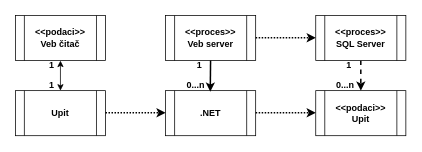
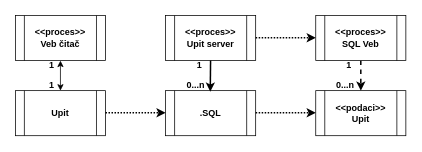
- <mxCell id="2" value="&amp;lt;&amp;lt;podaci&amp;gt;&amp;gt;&lt;div&gt;Veb&amp;nbsp;čitač &lt;/div&gt;" style="shape=process;whiteSpace=wrap;html=1;backgroundOutline=1;fontStyle=1" vertex="1" parent="1"><mxGeometry x="20" y="20" width="120" height="60" as="geometry" /></mxCell>
+ <mxCell id="2" value="&amp;lt;&amp;lt;proces&amp;gt;&amp;gt;&lt;div&gt;Veb&amp;nbsp;čitač &lt;/div&gt;" style="shape=process;whiteSpace=wrap;html=1;backgroundOutline=1;fontStyle=1" vertex="1" parent="1"><mxGeometry x="20" y="20" width="120" height="60" as="geometry" /></mxCell>
- <mxCell id="4" value="&amp;lt;&amp;lt;proces&amp;gt;&amp;gt;&lt;div&gt;Veb server&lt;/div&gt;" style="shape=process;whiteSpace=wrap;html=1;backgroundOutline=1;fontStyle=1" vertex="1" parent="1"><mxGeometry x="220" y="20" width="120" height="60" as="geometry" /></mxCell>
+ <mxCell id="4" value="&amp;lt;&amp;lt;proces&amp;gt;&amp;gt;&lt;div&gt;Upit server&lt;/div&gt;" style="shape=process;whiteSpace=wrap;html=1;backgroundOutline=1;fontStyle=1" vertex="1" parent="1"><mxGeometry x="220" y="20" width="120" height="60" as="geometry" /></mxCell>
- <mxCell id="7" value="&amp;lt;&amp;lt;proces&amp;gt;&amp;gt;&lt;div&gt;SQL Server&lt;/div&gt;" style="shape=process;whiteSpace=wrap;html=1;backgroundOutline=1;fontStyle=1" vertex="1" parent="1"><mxGeometry x="420" y="20" width="120" height="60" as="geometry" /></mxCell>
+ <mxCell id="7" value="&amp;lt;&amp;lt;proces&amp;gt;&amp;gt;&lt;div&gt;SQL Veb&lt;/div&gt;" style="shape=process;whiteSpace=wrap;html=1;backgroundOutline=1;fontStyle=1" vertex="1" parent="1"><mxGeometry x="420" y="20" width="120" height="60" as="geometry" /></mxCell>
- <mxCell id="5" value=".NET" style="shape=process;whiteSpace=wrap;html=1;backgroundOutline=1;fontStyle=1" vertex="1" parent="1"><mxGeometry x="220" y="120" width="120" height="60" as="geometry" /></mxCell>
+ <mxCell id="5" value=".SQL" style="shape=process;whiteSpace=wrap;html=1;backgroundOutline=1;fontStyle=1" vertex="1" parent="1"><mxGeometry x="220" y="120" width="120" height="60" as="geometry" /></mxCell>
